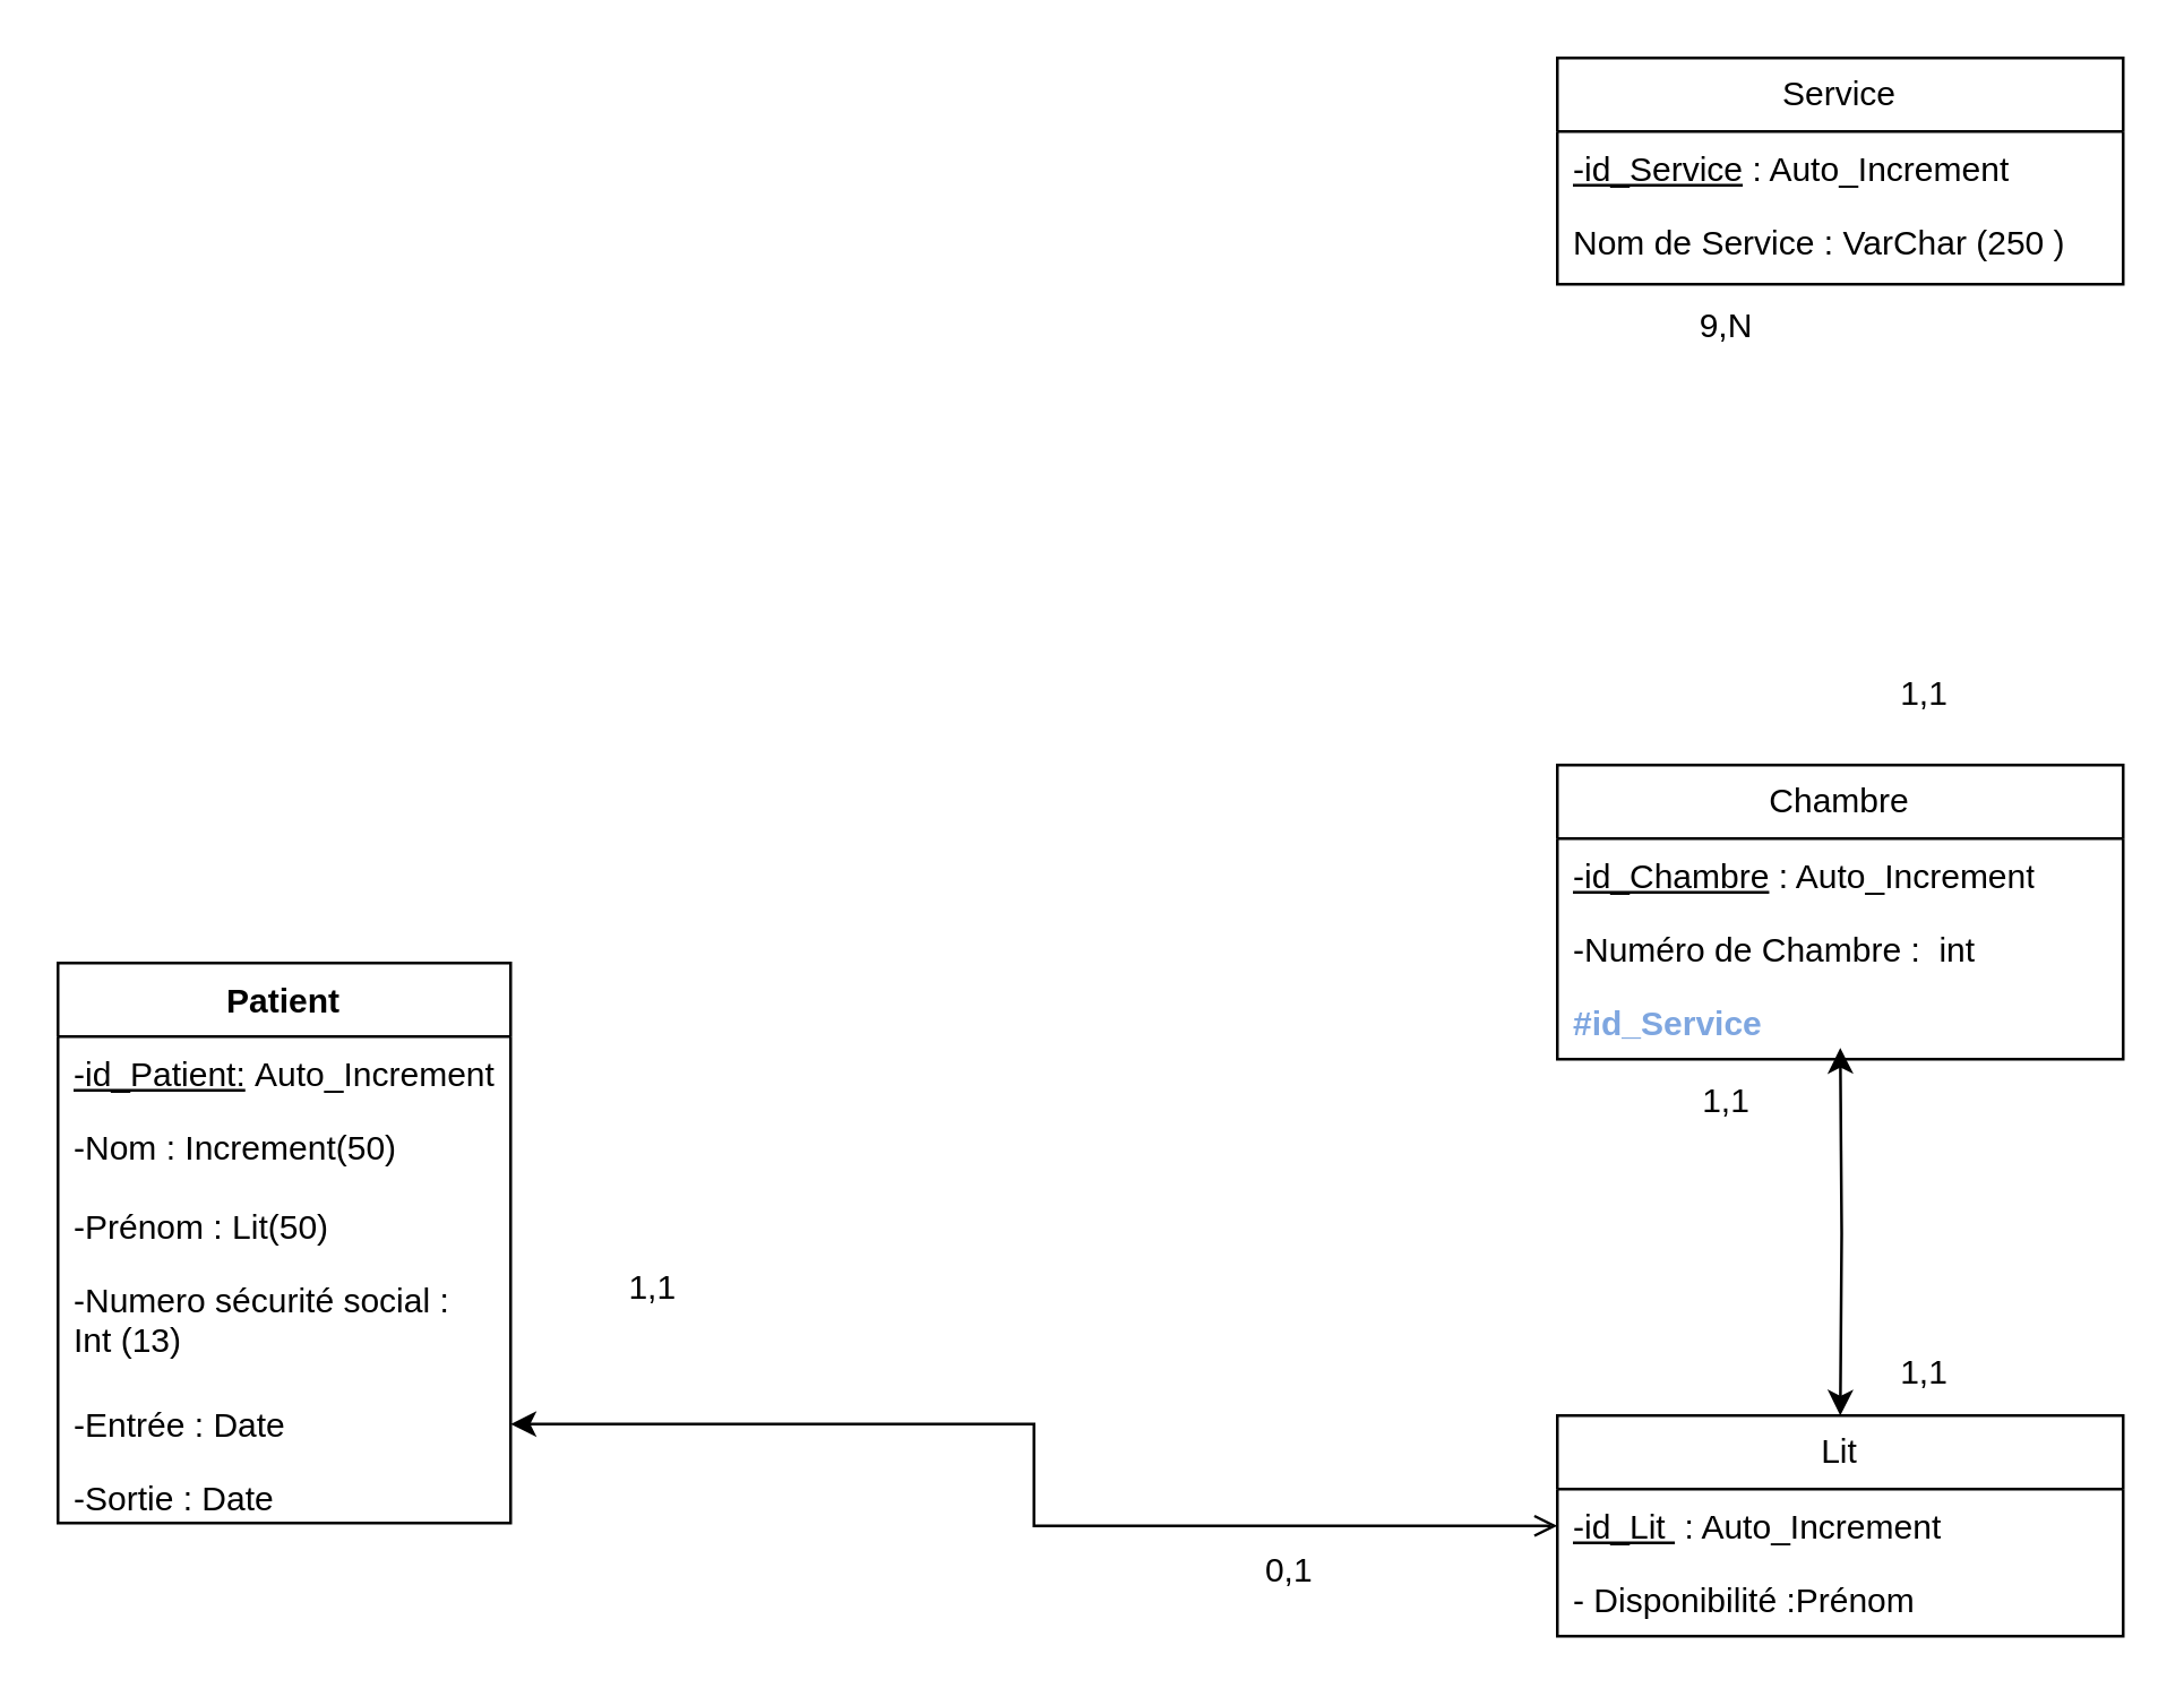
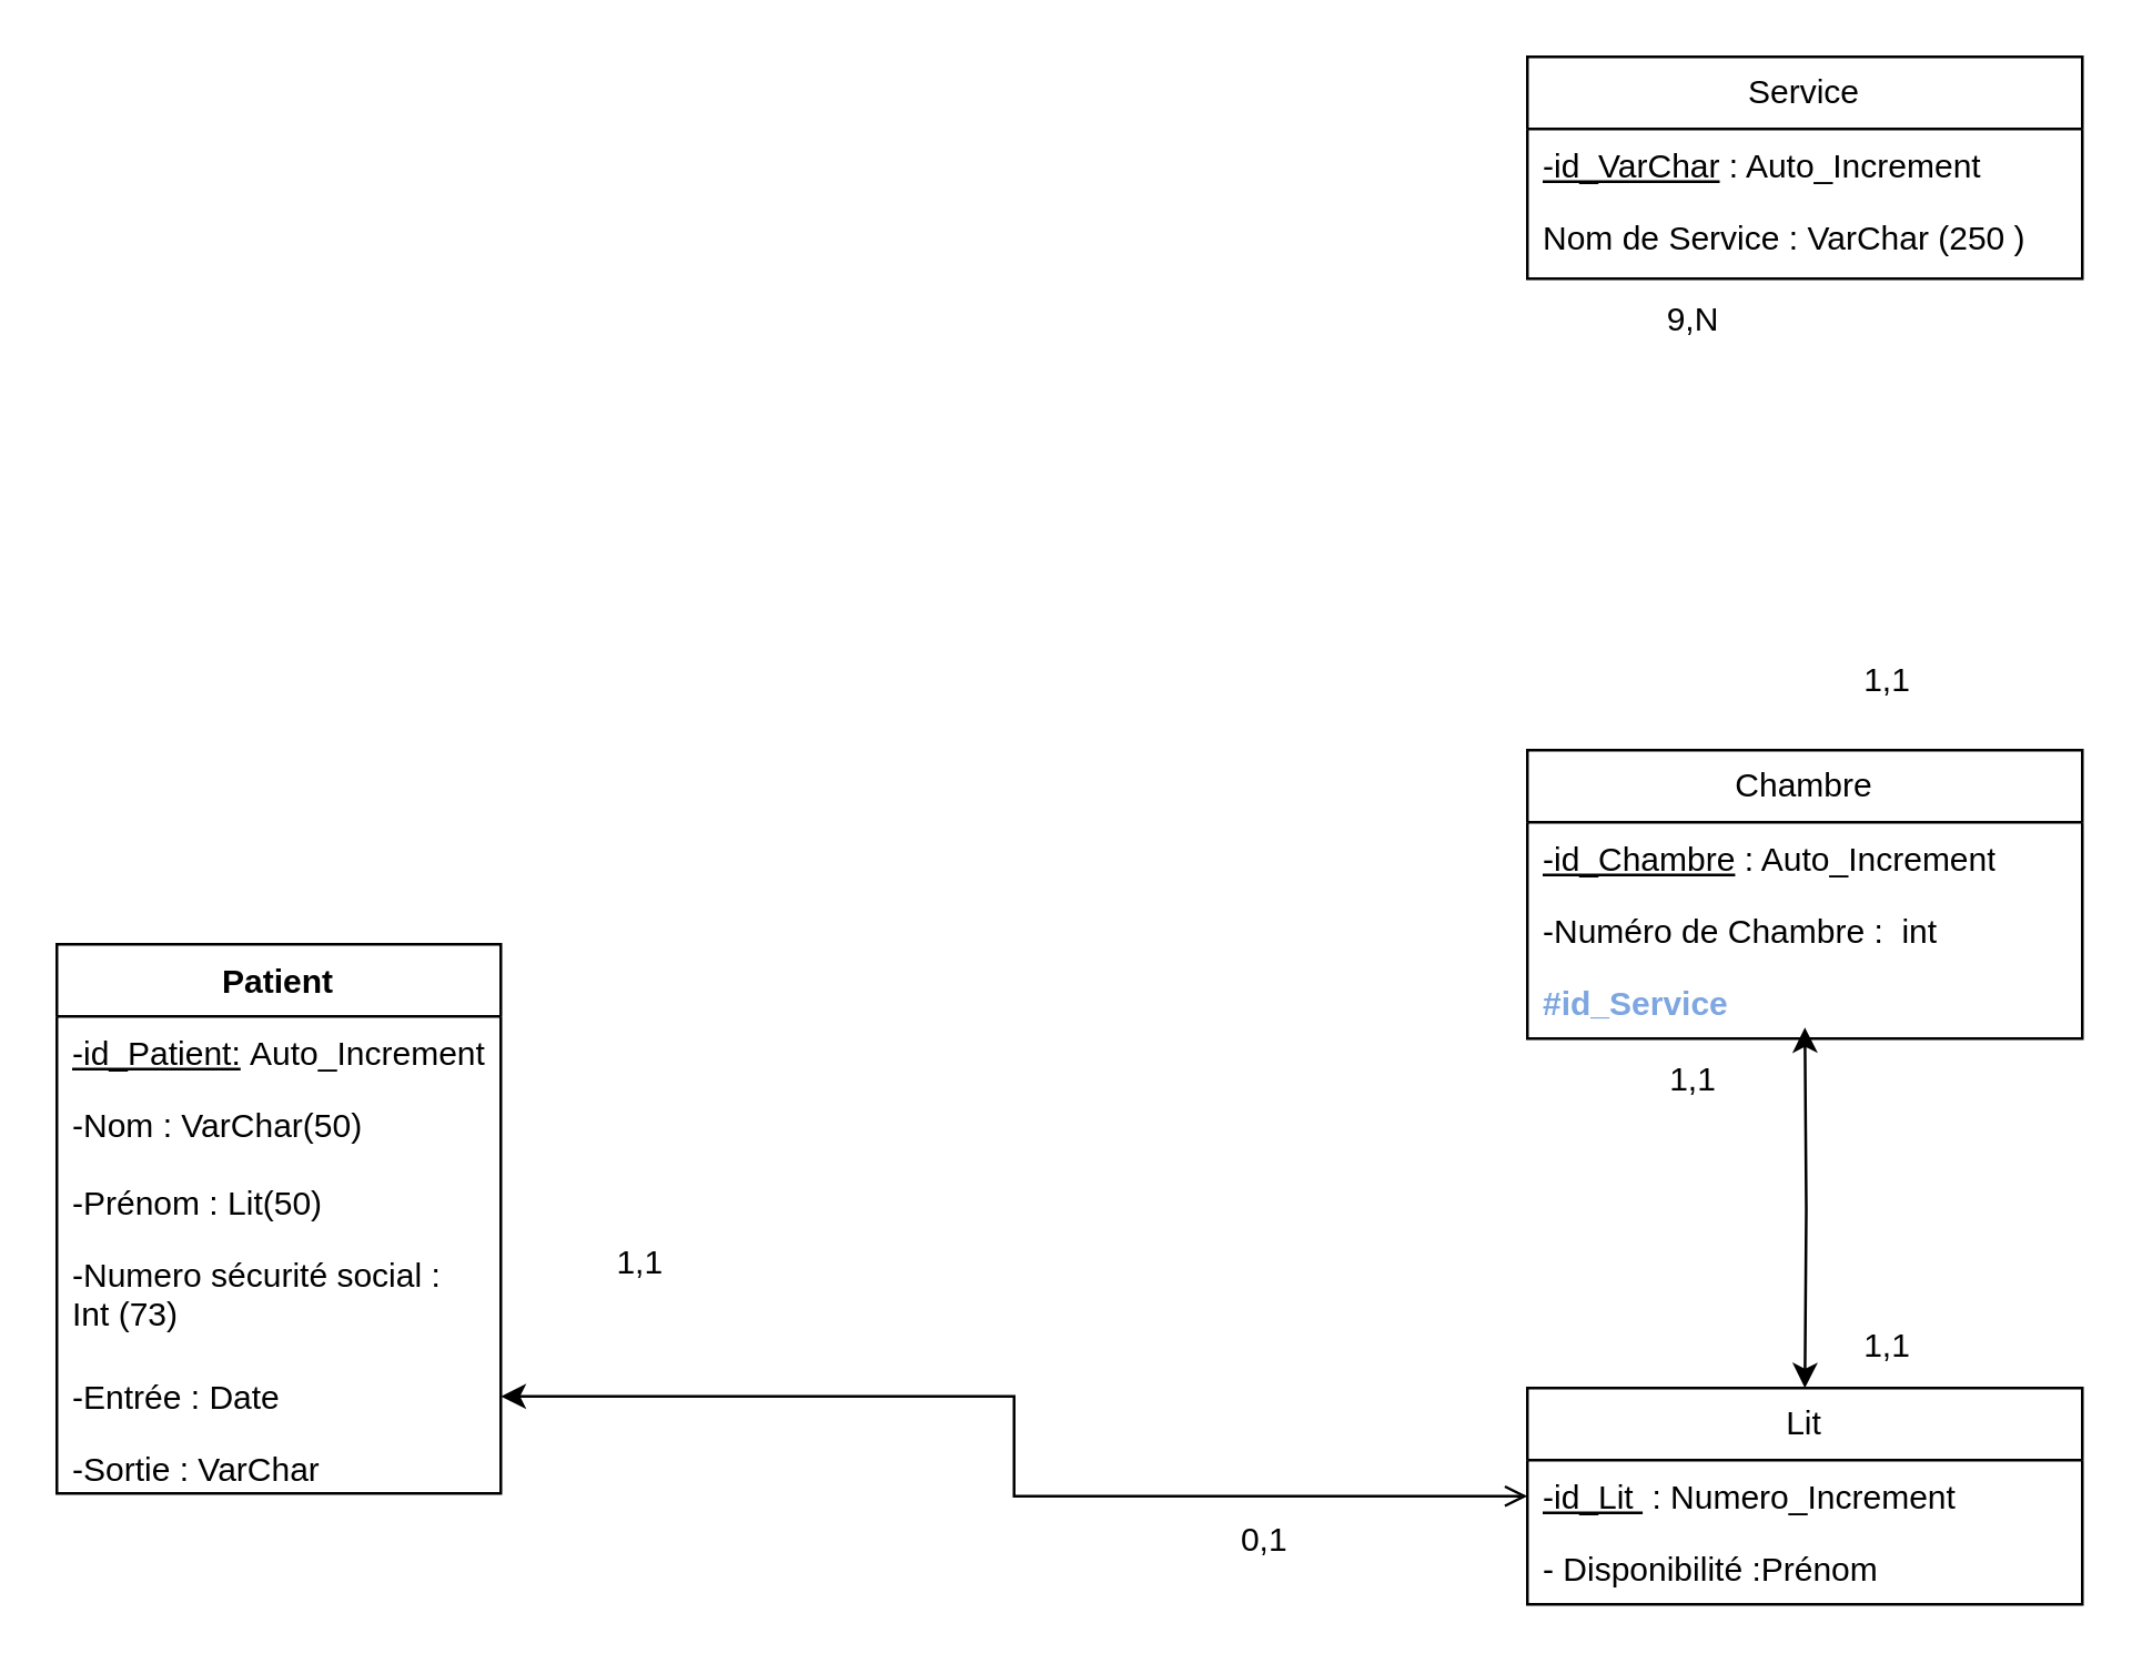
- <mxCell id="3" value="&lt;u&gt;-id_Service&lt;/u&gt;&amp;nbsp;: Auto_Increment&lt;div&gt;&lt;br&gt;&lt;/div&gt;" style="text;strokeColor=none;fillColor=none;align=left;verticalAlign=top;spacingLeft=4;spacingRight=4;overflow=hidden;rotatable=0;points=[[0,0.5],[1,0.5]];portConstraint=eastwest;whiteSpace=wrap;html=1;" vertex="1" parent="2"><mxGeometry y="26" width="200" height="26" as="geometry" /></mxCell>
+ <mxCell id="3" value="&lt;u&gt;-id_VarChar&lt;/u&gt;&amp;nbsp;: Auto_Increment&lt;div&gt;&lt;br&gt;&lt;/div&gt;" style="text;strokeColor=none;fillColor=none;align=left;verticalAlign=top;spacingLeft=4;spacingRight=4;overflow=hidden;rotatable=0;points=[[0,0.5],[1,0.5]];portConstraint=eastwest;whiteSpace=wrap;html=1;" vertex="1" parent="2"><mxGeometry y="26" width="200" height="26" as="geometry" /></mxCell>
- <mxCell id="18" value="-Nom : Increment(50)&lt;div&gt;&lt;br&gt;&lt;/div&gt;" style="text;strokeColor=none;fillColor=none;align=left;verticalAlign=top;spacingLeft=4;spacingRight=4;overflow=hidden;rotatable=0;points=[[0,0.5],[1,0.5]];portConstraint=eastwest;whiteSpace=wrap;html=1;" vertex="1" parent="16"><mxGeometry y="52" width="160" height="28" as="geometry" /></mxCell>
+ <mxCell id="18" value="-Nom : VarChar(50)&lt;div&gt;&lt;br&gt;&lt;/div&gt;" style="text;strokeColor=none;fillColor=none;align=left;verticalAlign=top;spacingLeft=4;spacingRight=4;overflow=hidden;rotatable=0;points=[[0,0.5],[1,0.5]];portConstraint=eastwest;whiteSpace=wrap;html=1;" vertex="1" parent="16"><mxGeometry y="52" width="160" height="28" as="geometry" /></mxCell>
- <mxCell id="20" value="-Numero sécurité social :&amp;nbsp;&lt;br&gt;Int (13)&amp;nbsp;&lt;br&gt;&lt;div&gt;&lt;br&gt;&lt;/div&gt;" style="text;strokeColor=none;fillColor=none;align=left;verticalAlign=top;spacingLeft=4;spacingRight=4;overflow=hidden;rotatable=0;points=[[0,0.5],[1,0.5]];portConstraint=eastwest;whiteSpace=wrap;html=1;" vertex="1" parent="16"><mxGeometry y="106" width="160" height="44" as="geometry" /></mxCell>
+ <mxCell id="20" value="-Numero sécurité social :&amp;nbsp;&lt;br&gt;Int (73)&amp;nbsp;&lt;br&gt;&lt;div&gt;&lt;br&gt;&lt;/div&gt;" style="text;strokeColor=none;fillColor=none;align=left;verticalAlign=top;spacingLeft=4;spacingRight=4;overflow=hidden;rotatable=0;points=[[0,0.5],[1,0.5]];portConstraint=eastwest;whiteSpace=wrap;html=1;" vertex="1" parent="16"><mxGeometry y="106" width="160" height="44" as="geometry" /></mxCell>
- <mxCell id="22" value="&lt;div&gt;&lt;div&gt;-Sortie : Date&lt;/div&gt;&lt;/div&gt;" style="text;strokeColor=none;fillColor=none;align=left;verticalAlign=top;spacingLeft=4;spacingRight=4;overflow=hidden;rotatable=0;points=[[0,0.5],[1,0.5]];portConstraint=eastwest;whiteSpace=wrap;html=1;" vertex="1" parent="16"><mxGeometry y="176" width="160" height="22" as="geometry" /></mxCell>
+ <mxCell id="22" value="&lt;div&gt;&lt;div&gt;-Sortie : VarChar&lt;/div&gt;&lt;/div&gt;" style="text;strokeColor=none;fillColor=none;align=left;verticalAlign=top;spacingLeft=4;spacingRight=4;overflow=hidden;rotatable=0;points=[[0,0.5],[1,0.5]];portConstraint=eastwest;whiteSpace=wrap;html=1;" vertex="1" parent="16"><mxGeometry y="176" width="160" height="22" as="geometry" /></mxCell>
- <mxCell id="10" value="&lt;u&gt;-id_Lit&amp;nbsp;&lt;/u&gt;&amp;nbsp;: Auto_Increment" style="text;strokeColor=none;fillColor=none;align=left;verticalAlign=top;spacingLeft=4;spacingRight=4;overflow=hidden;rotatable=0;points=[[0,0.5],[1,0.5]];portConstraint=eastwest;whiteSpace=wrap;html=1;" vertex="1" parent="9"><mxGeometry y="26" width="200" height="26" as="geometry" /></mxCell>
+ <mxCell id="10" value="&lt;u&gt;-id_Lit&amp;nbsp;&lt;/u&gt;&amp;nbsp;: Numero_Increment" style="text;strokeColor=none;fillColor=none;align=left;verticalAlign=top;spacingLeft=4;spacingRight=4;overflow=hidden;rotatable=0;points=[[0,0.5],[1,0.5]];portConstraint=eastwest;whiteSpace=wrap;html=1;" vertex="1" parent="9"><mxGeometry y="26" width="200" height="26" as="geometry" /></mxCell>
